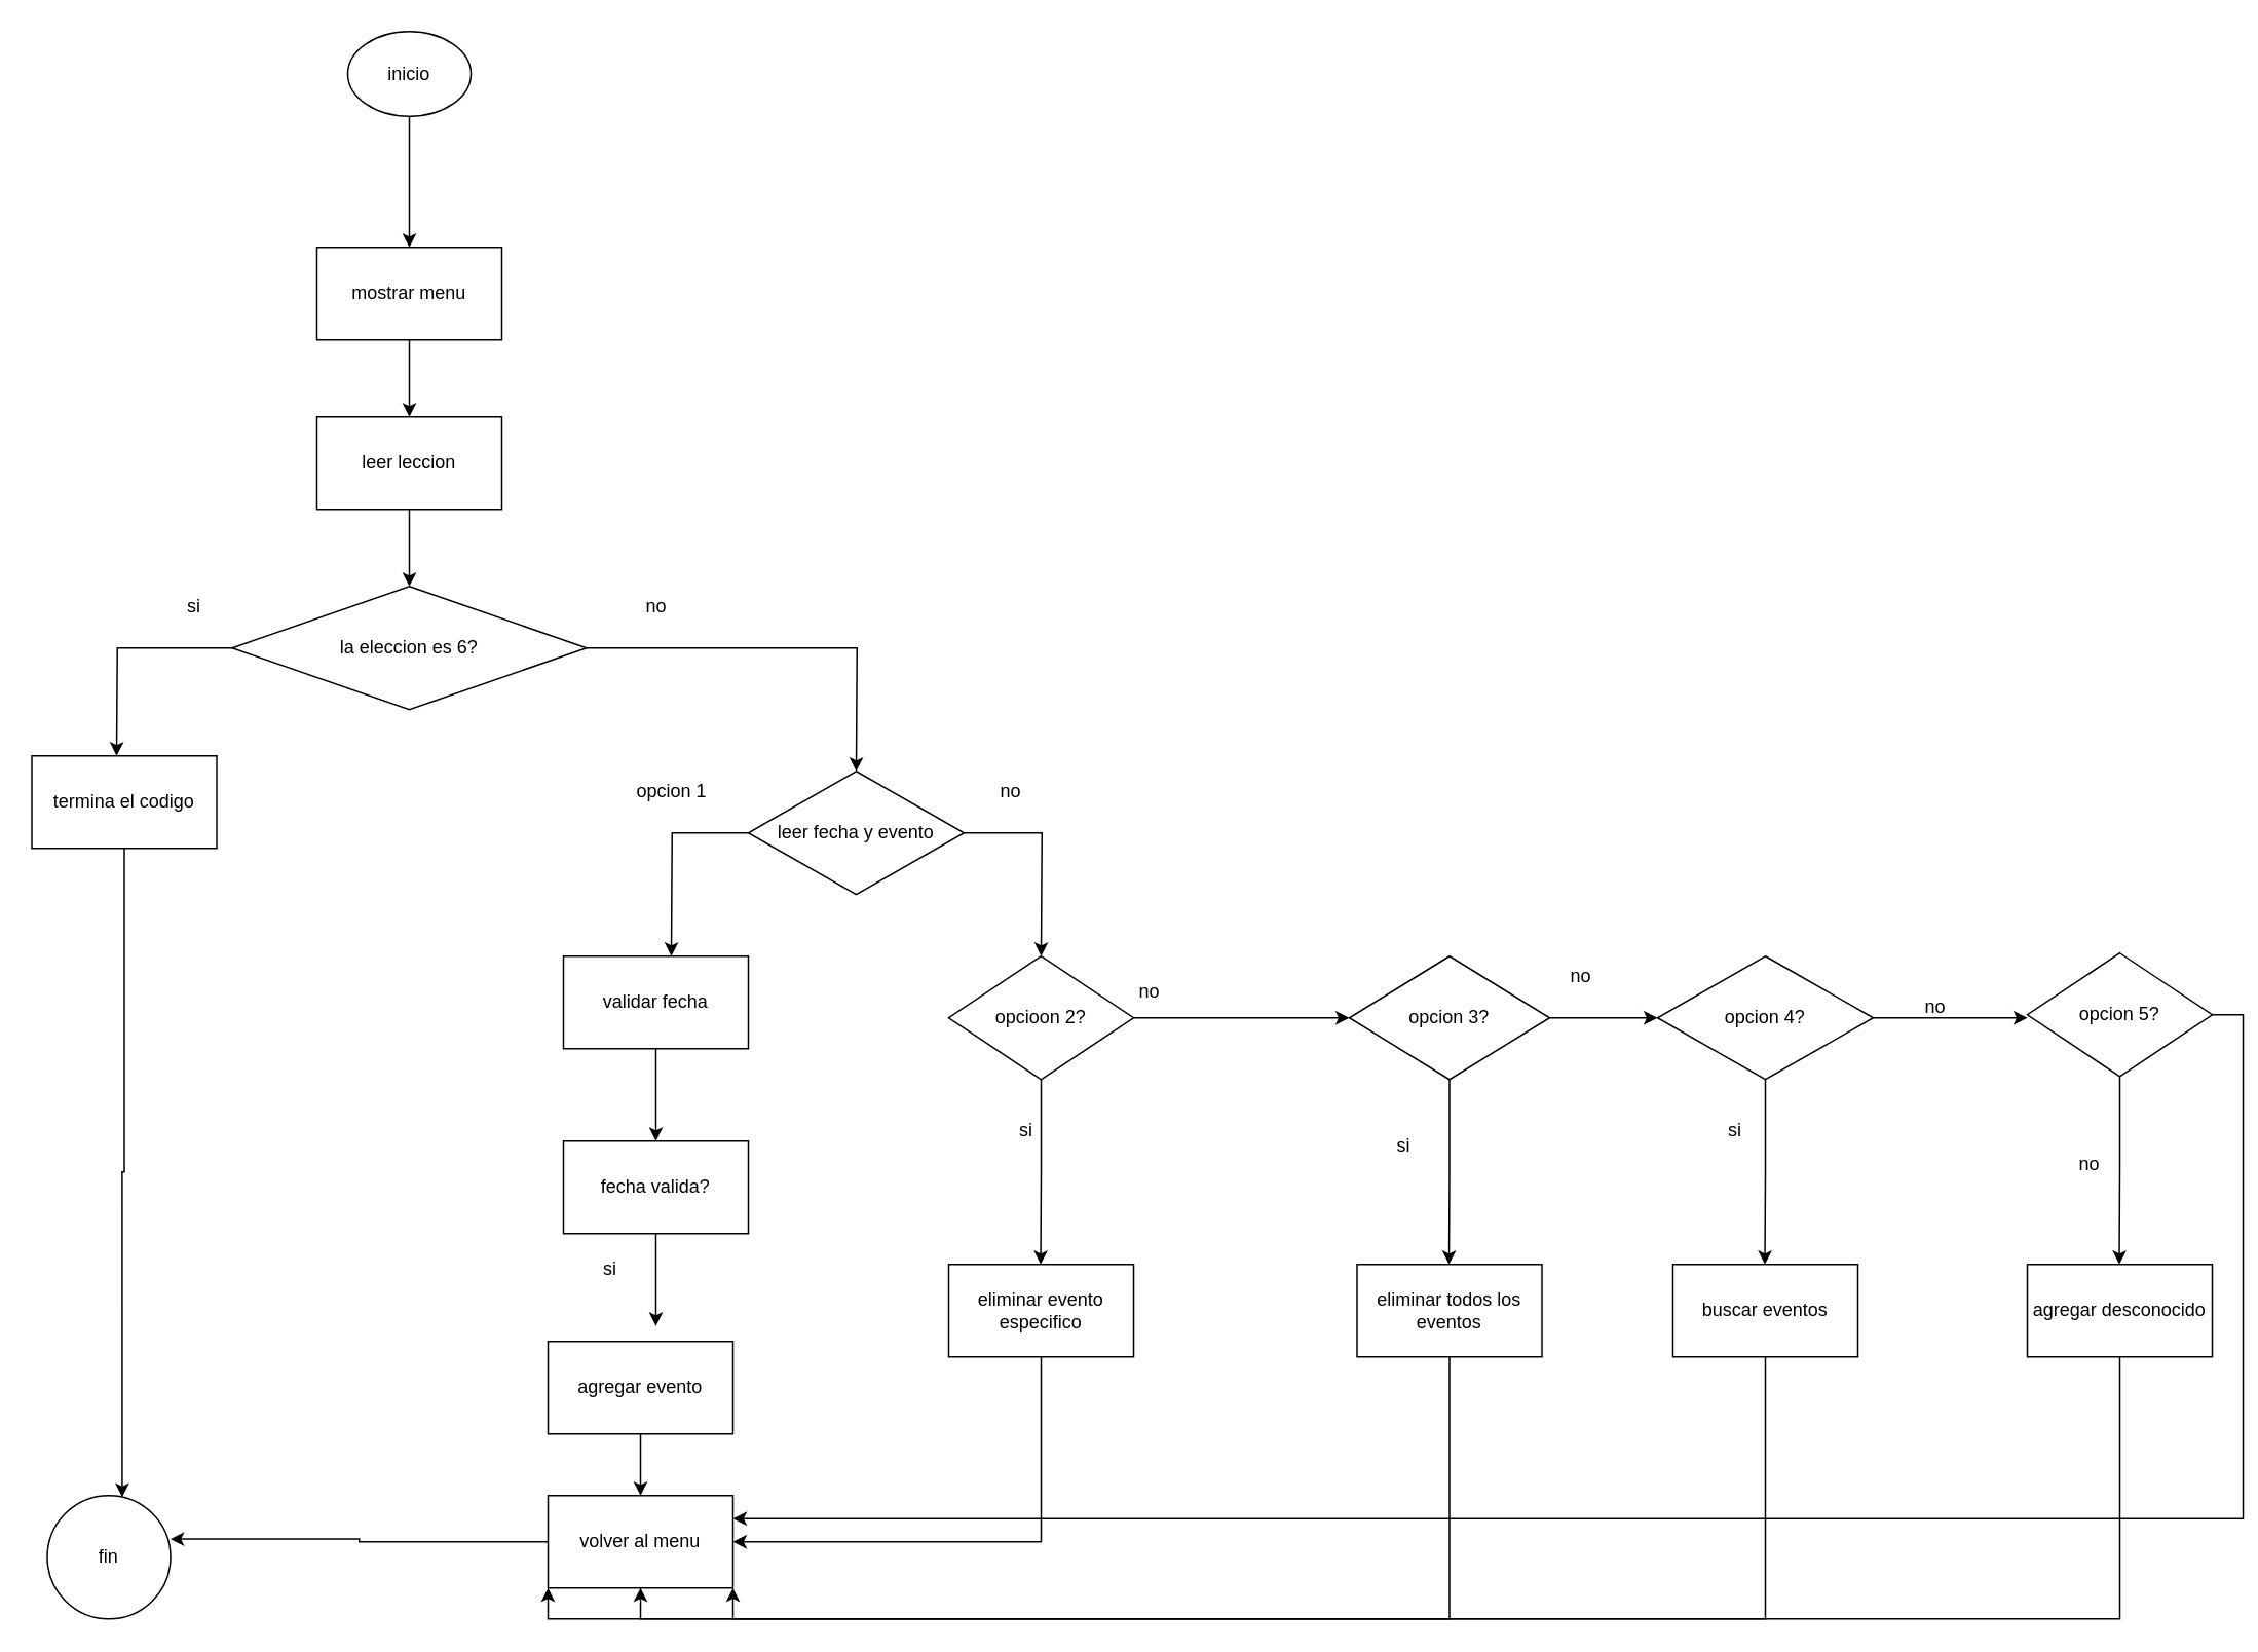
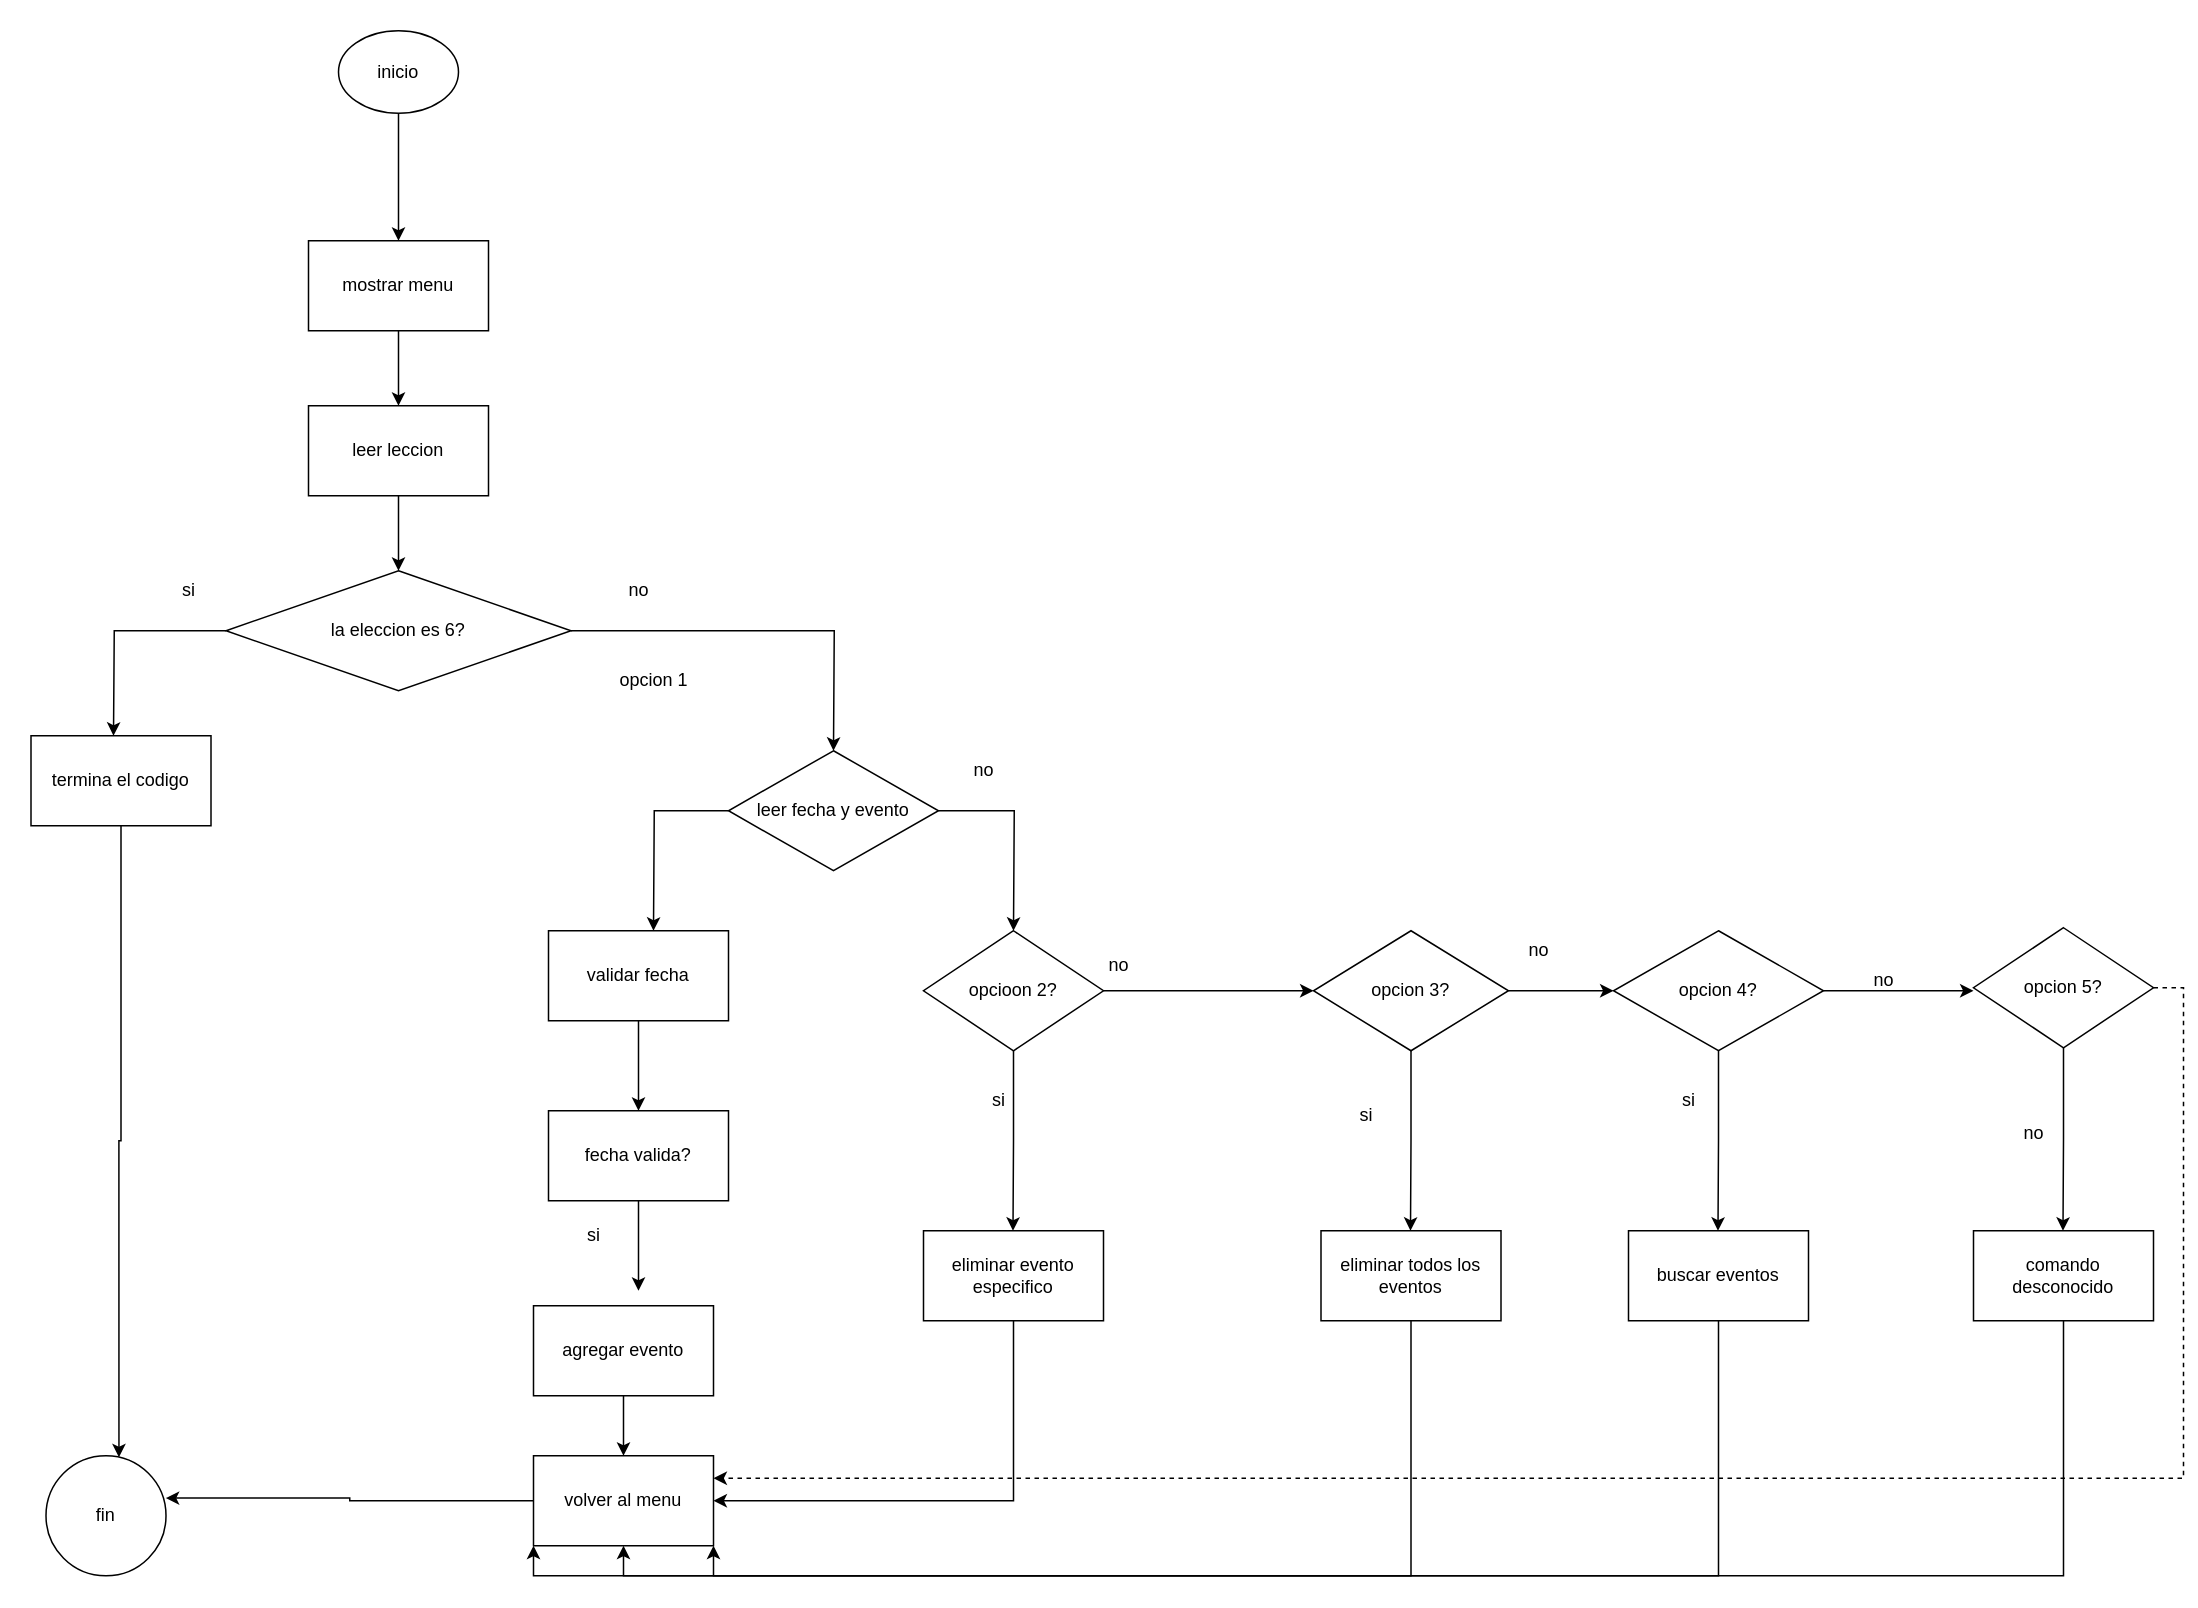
- <mxCell id="16" value="opcion 1" style="text;html=1;align=center;verticalAlign=middle;resizable=0;points=[];autosize=1;strokeColor=none;fillColor=none;" parent="1" vertex="1"><mxGeometry x="400" y="498" width="70" height="30" as="geometry" /></mxCell>
+ <mxCell id="16" value="opcion 1" style="text;html=1;align=center;verticalAlign=middle;resizable=0;points=[];autosize=1;strokeColor=none;fillColor=none;" parent="1" vertex="1"><mxGeometry x="400" y="438" width="70" height="30" as="geometry" /></mxCell>
- <mxCell id="52" value="agregar desconocido" style="whiteSpace=wrap;html=1;" parent="1" vertex="1"><mxGeometry x="1315" y="820" width="120" height="60" as="geometry" /></mxCell>
+ <mxCell id="52" value="comando desconocido" style="whiteSpace=wrap;html=1;" parent="1" vertex="1"><mxGeometry x="1315" y="820" width="120" height="60" as="geometry" /></mxCell>
- <mxCell id="48" style="edgeStyle=orthogonalEdgeStyle;rounded=0;orthogonalLoop=1;jettySize=auto;html=1;exitX=1;exitY=0.5;exitDx=0;exitDy=0;entryX=1;entryY=0.25;entryDx=0;entryDy=0;" parent="1" source="50" target="26" edge="1"><mxGeometry relative="1" as="geometry"><mxPoint x="1265" y="1070" as="targetPoint" /></mxGeometry></mxCell>
+ <mxCell id="48" style="edgeStyle=orthogonalEdgeStyle;rounded=0;orthogonalLoop=1;jettySize=auto;html=1;exitX=1;exitY=0.5;exitDx=0;exitDy=0;entryX=1;entryY=0.25;entryDx=0;entryDy=0;dashed=1;" parent="1" source="50" target="26" edge="1"><mxGeometry relative="1" as="geometry"><mxPoint x="1265" y="1070" as="targetPoint" /></mxGeometry></mxCell>
